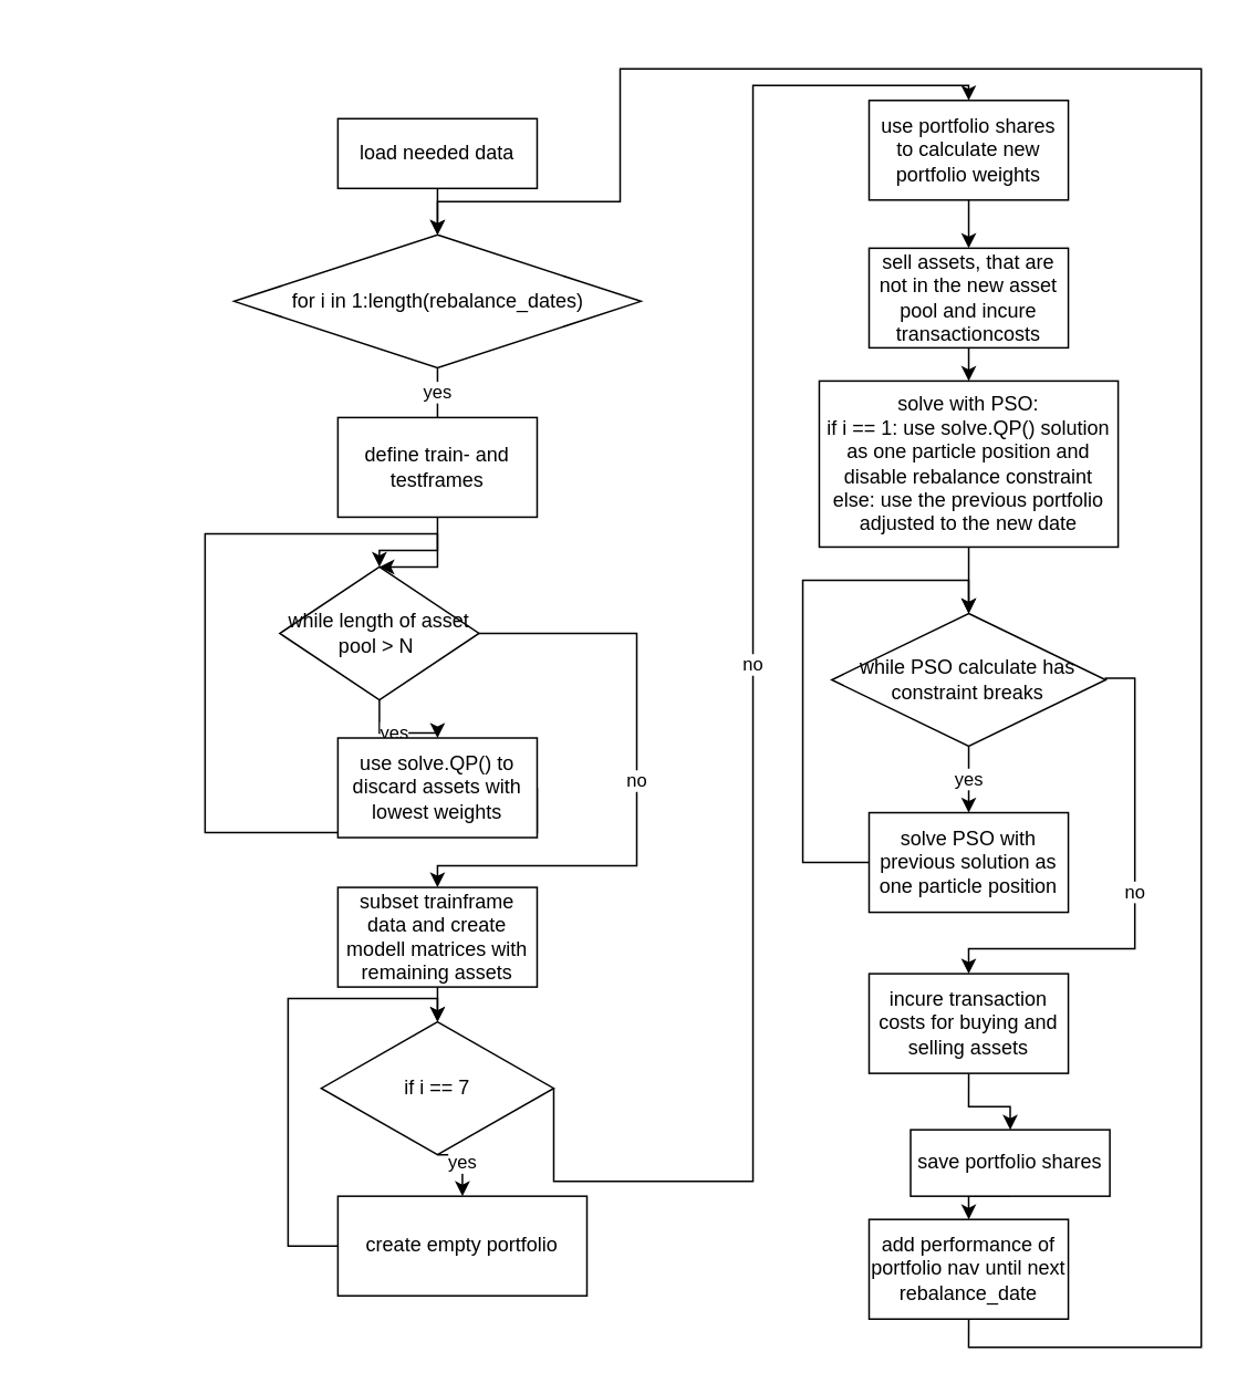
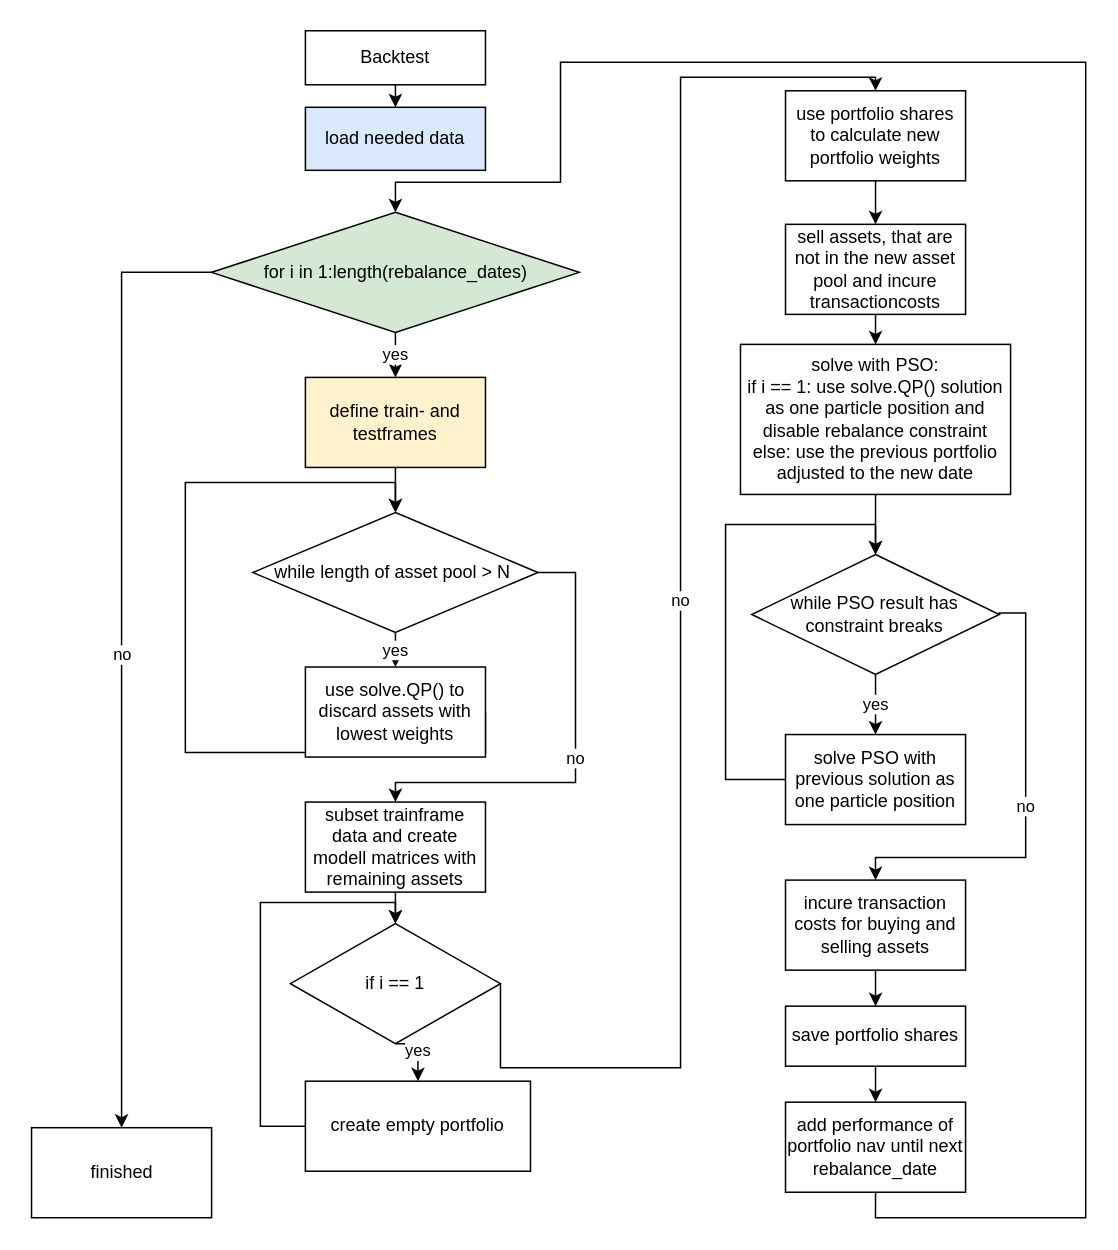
+ <mxCell id="3" value="Backtest" style="whiteSpace=wrap;html=1;" parent="1" vertex="1"><mxGeometry x="203" y="20" width="120" height="36" as="geometry" /></mxCell>
+ <mxCell id="2" style="edgeStyle=orthogonalEdgeStyle;rounded=0;orthogonalLoop=1;jettySize=auto;html=1;exitX=0.5;exitY=1;exitDx=0;exitDy=0;entryX=0.5;entryY=0;entryDx=0;entryDy=0;" parent="1" source="3" target="5" edge="1"><mxGeometry relative="1" as="geometry" /></mxCell>
- <mxCell id="5" value="load needed data" style="whiteSpace=wrap;html=1;" parent="1" vertex="1"><mxGeometry x="203" y="71" width="120" height="42" as="geometry" /></mxCell>
+ <mxCell id="5" value="load needed data" style="whiteSpace=wrap;html=1;fillColor=#dae8fc;" parent="1" vertex="1"><mxGeometry x="203" y="71" width="120" height="42" as="geometry" /></mxCell>
- <mxCell id="4" style="edgeStyle=orthogonalEdgeStyle;rounded=0;orthogonalLoop=1;jettySize=auto;html=1;exitX=0.5;exitY=1;exitDx=0;exitDy=0;entryX=0.5;entryY=0;entryDx=0;entryDy=0;" parent="1" source="5" target="8" edge="1"><mxGeometry relative="1" as="geometry" /></mxCell>
- <mxCell id="8" value="&lt;span&gt;for i in 1:length(rebalance_dates)&lt;/span&gt;" style="rhombus;whiteSpace=wrap;html=1;" parent="1" vertex="1"><mxGeometry x="140.5" y="141" width="245" height="80" as="geometry" /></mxCell>
+ <mxCell id="8" value="&lt;span&gt;for i in 1:length(rebalance_dates)&lt;/span&gt;" style="rhombus;whiteSpace=wrap;html=1;fillColor=#d5e8d4;" parent="1" vertex="1"><mxGeometry x="140.5" y="141" width="245" height="80" as="geometry" /></mxCell>
- <mxCell id="6" value="yes" style="edgeStyle=orthogonalEdgeStyle;rounded=0;orthogonalLoop=1;jettySize=auto;html=1;exitX=0.5;exitY=1;exitDx=0;exitDy=0;entryX=0.5;entryY=0;entryDx=0;entryDy=0;endArrow=none;" parent="1" source="8" target="10" edge="1"><mxGeometry relative="1" as="geometry" /></mxCell>
+ <mxCell id="6" value="yes" style="edgeStyle=orthogonalEdgeStyle;rounded=0;orthogonalLoop=1;jettySize=auto;html=1;exitX=0.5;exitY=1;exitDx=0;exitDy=0;entryX=0.5;entryY=0;entryDx=0;entryDy=0;" parent="1" source="8" target="10" edge="1"><mxGeometry relative="1" as="geometry" /></mxCell>
- <mxCell id="10" value="define train- and testframes" style="whiteSpace=wrap;html=1;" parent="1" vertex="1"><mxGeometry x="203" y="251" width="120" height="60" as="geometry" /></mxCell>
+ <mxCell id="10" value="define train- and testframes" style="whiteSpace=wrap;html=1;fillColor=#fff2cc;" parent="1" vertex="1"><mxGeometry x="203" y="251" width="120" height="60" as="geometry" /></mxCell>
- <mxCell id="15" value="while length of asset pool &amp;gt; N&amp;nbsp;" style="rhombus;whiteSpace=wrap;html=1;" parent="1" vertex="1"><mxGeometry x="168" y="341" width="120" height="80" as="geometry" /></mxCell>
+ <mxCell id="15" value="while length of asset pool &amp;gt; N&amp;nbsp;" style="rhombus;whiteSpace=wrap;html=1;" parent="1" vertex="1"><mxGeometry x="168" y="341" width="190" height="80" as="geometry" /></mxCell>
- <mxCell id="22" value="while PSO calculate has constraint breaks" style="rhombus;whiteSpace=wrap;html=1;" parent="1" vertex="1"><mxGeometry x="500.44" y="369" width="165" height="80" as="geometry" /></mxCell>
+ <mxCell id="22" value="while PSO result has constraint breaks" style="rhombus;whiteSpace=wrap;html=1;" parent="1" vertex="1"><mxGeometry x="500.44" y="369" width="165" height="80" as="geometry" /></mxCell>
+ <mxCell id="7" value="no" style="edgeStyle=orthogonalEdgeStyle;rounded=0;orthogonalLoop=1;jettySize=auto;html=1;exitX=0;exitY=0.5;exitDx=0;exitDy=0;entryX=0.5;entryY=0;entryDx=0;entryDy=0;" parent="1" source="8" target="40" edge="1"><mxGeometry relative="1" as="geometry"><mxPoint x="83" y="601" as="targetPoint" /></mxGeometry></mxCell>
- <mxCell id="35" value="if i == 7" style="rhombus;whiteSpace=wrap;html=1;" parent="1" vertex="1"><mxGeometry x="193" y="615" width="140" height="80" as="geometry" /></mxCell>
+ <mxCell id="35" value="if i == 1" style="rhombus;whiteSpace=wrap;html=1;" parent="1" vertex="1"><mxGeometry x="193" y="615" width="140" height="80" as="geometry" /></mxCell>
- <mxCell id="30" value="save portfolio shares" style="whiteSpace=wrap;html=1;" parent="1" vertex="1"><mxGeometry x="547.94" y="680" width="120" height="40" as="geometry" /></mxCell>
+ <mxCell id="30" value="save portfolio shares" style="whiteSpace=wrap;html=1;" parent="1" vertex="1"><mxGeometry x="522.94" y="670" width="120" height="40" as="geometry" /></mxCell>
+ <mxCell id="40" value="finished" style="whiteSpace=wrap;html=1;" parent="1" vertex="1"><mxGeometry x="20.5" y="751" width="120" height="60" as="geometry" /></mxCell>
